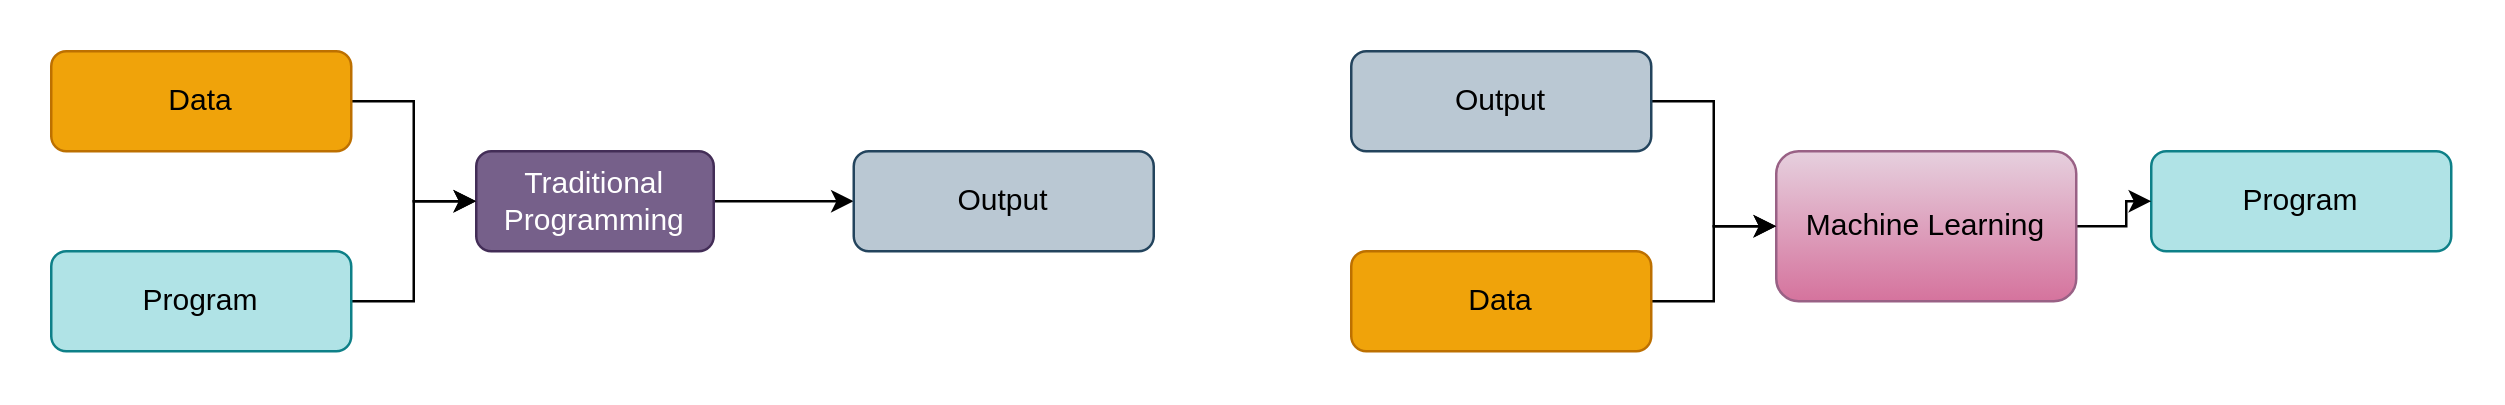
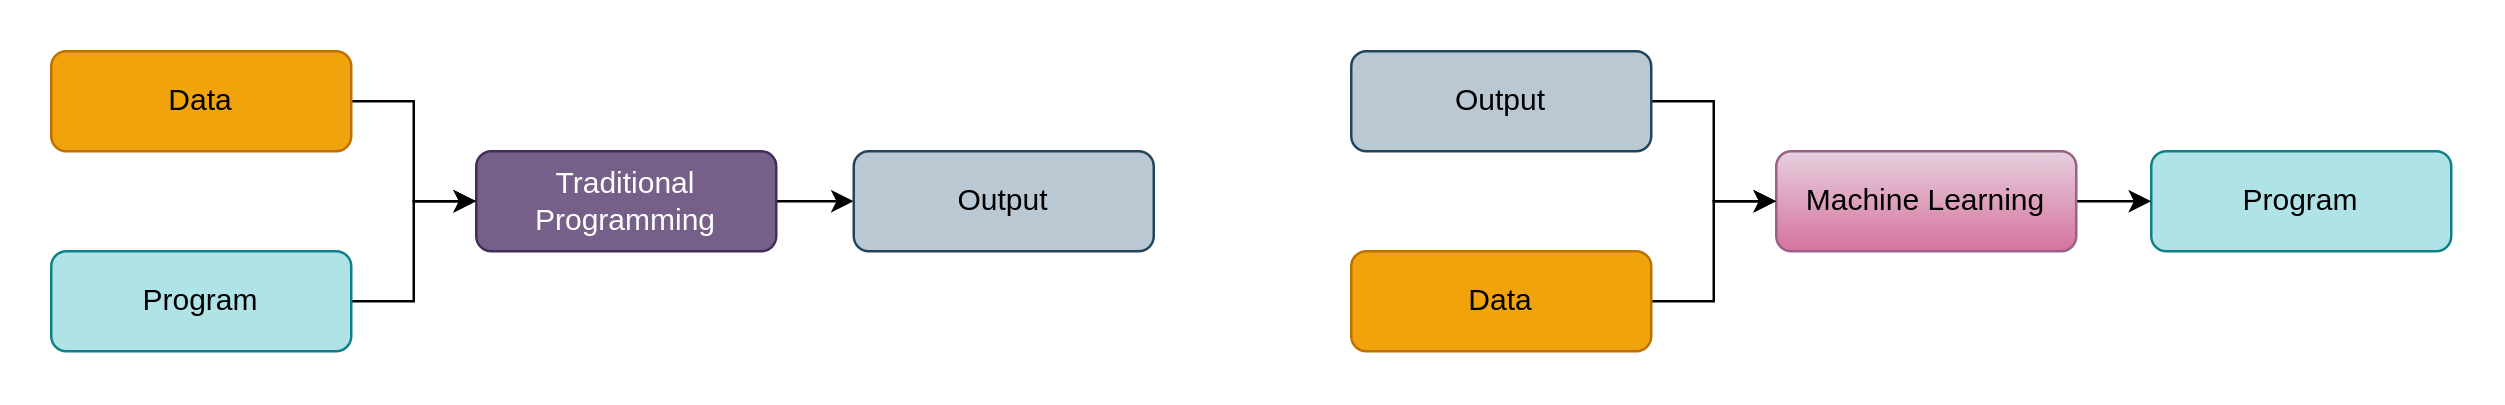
- <mxCell id="5" value="Traditional Programming" style="rounded=1;whiteSpace=wrap;html=1;fontSize=12;glass=0;strokeWidth=1;shadow=0;fillColor=#76608a;strokeColor=#432D57;fontColor=#ffffff;" parent="1" vertex="1"><mxGeometry x="190" y="60" width="95" height="40" as="geometry" /></mxCell>
+ <mxCell id="5" value="Traditional Programming" style="rounded=1;whiteSpace=wrap;html=1;fontSize=12;glass=0;strokeWidth=1;shadow=0;fillColor=#76608a;strokeColor=#432D57;fontColor=#ffffff;" parent="1" vertex="1"><mxGeometry x="190" y="60" width="120" height="40" as="geometry" /></mxCell>
- <mxCell id="11" value="Machine Learning" style="rounded=1;whiteSpace=wrap;html=1;fontSize=12;glass=0;strokeWidth=1;shadow=0;fillColor=#e6d0de;gradientColor=#d5739d;strokeColor=#996185;" vertex="1" parent="1"><mxGeometry x="710" y="60" width="120" height="60" as="geometry" /></mxCell>
+ <mxCell id="11" value="Machine Learning" style="rounded=1;whiteSpace=wrap;html=1;fontSize=12;glass=0;strokeWidth=1;shadow=0;fillColor=#e6d0de;gradientColor=#d5739d;strokeColor=#996185;" vertex="1" parent="1"><mxGeometry x="710" y="60" width="120" height="40" as="geometry" /></mxCell>
